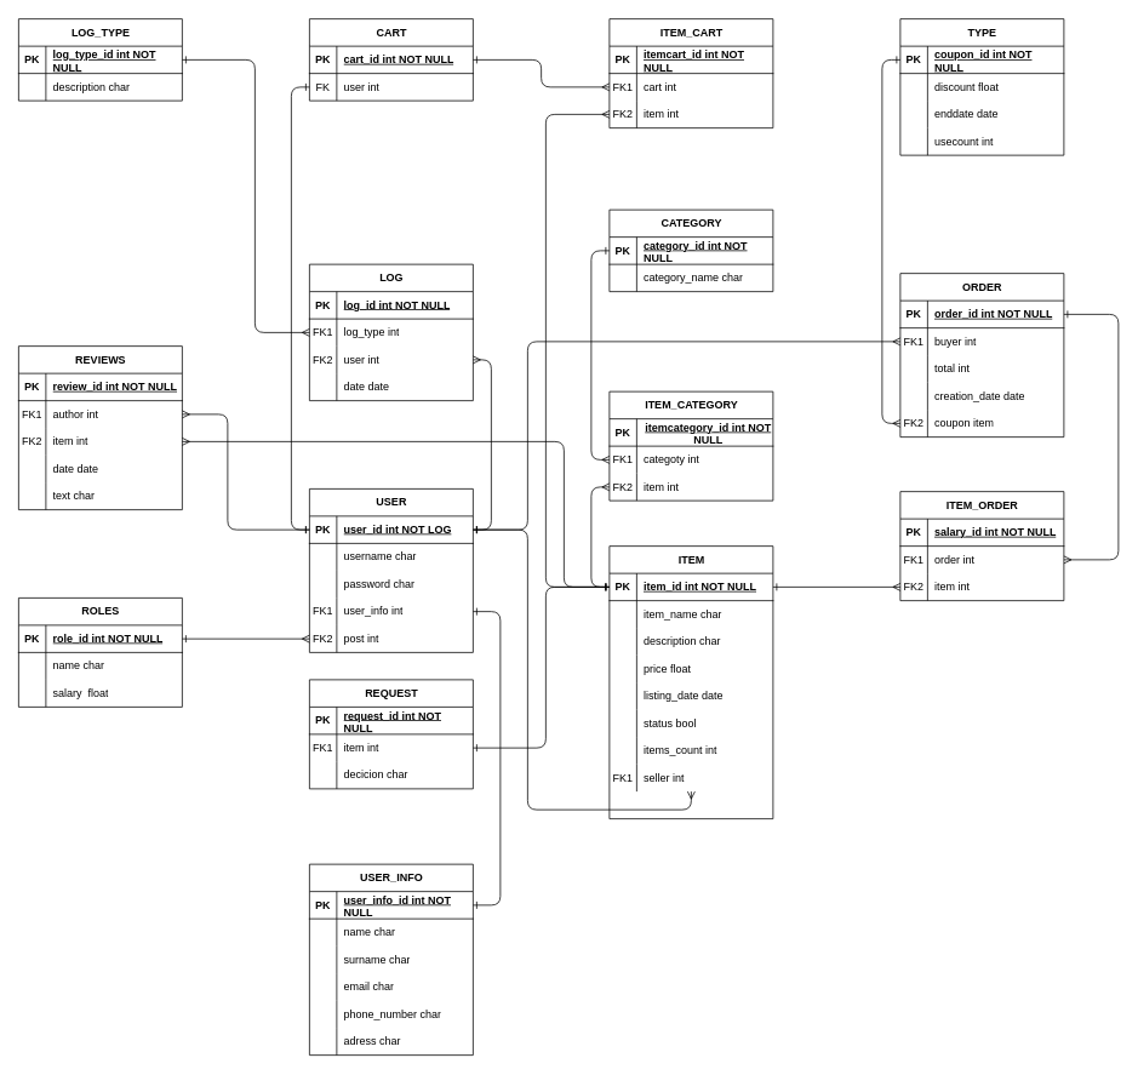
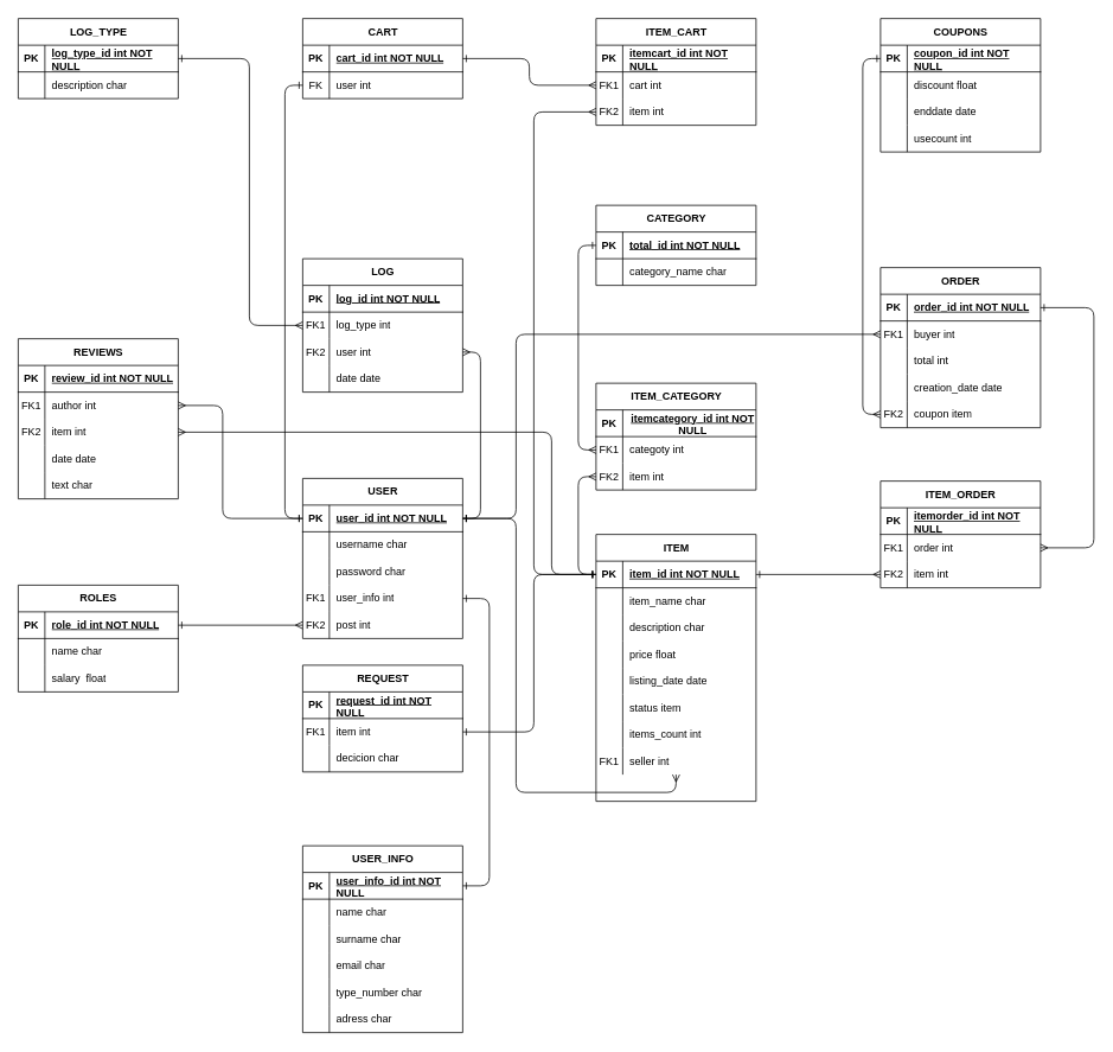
- <mxCell id="124" value="TYPE" style="shape=table;startSize=30;container=1;collapsible=1;childLayout=tableLayout;fixedRows=1;rowLines=0;fontStyle=1;align=center;resizeLast=1;html=1;" parent="1" vertex="1"><mxGeometry x="990" y="20" width="180" height="150" as="geometry" /></mxCell>
+ <mxCell id="124" value="COUPONS" style="shape=table;startSize=30;container=1;collapsible=1;childLayout=tableLayout;fixedRows=1;rowLines=0;fontStyle=1;align=center;resizeLast=1;html=1;" parent="1" vertex="1"><mxGeometry x="990" y="20" width="180" height="150" as="geometry" /></mxCell>
- <mxCell id="69" value="category_id int NOT NULL" style="shape=partialRectangle;connectable=0;fillColor=none;top=0;left=0;bottom=0;right=0;align=left;spacingLeft=6;fontStyle=5;overflow=hidden;whiteSpace=wrap;html=1;" parent="67" vertex="1"><mxGeometry x="30" width="150" height="30" as="geometry"><mxRectangle width="150" height="30" as="alternateBounds" /></mxGeometry></mxCell>
+ <mxCell id="69" value="total_id int NOT NULL" style="shape=partialRectangle;connectable=0;fillColor=none;top=0;left=0;bottom=0;right=0;align=left;spacingLeft=6;fontStyle=5;overflow=hidden;whiteSpace=wrap;html=1;" parent="67" vertex="1"><mxGeometry x="30" width="150" height="30" as="geometry"><mxRectangle width="150" height="30" as="alternateBounds" /></mxGeometry></mxCell>
- <mxCell id="52" value="user_id int NOT LOG" style="shape=partialRectangle;connectable=0;fillColor=none;top=0;left=0;bottom=0;right=0;align=left;spacingLeft=6;fontStyle=5;overflow=hidden;whiteSpace=wrap;html=1;" parent="50" vertex="1"><mxGeometry x="30" width="150" height="30" as="geometry"><mxRectangle width="150" height="30" as="alternateBounds" /></mxGeometry></mxCell>
+ <mxCell id="52" value="user_id int NOT NULL" style="shape=partialRectangle;connectable=0;fillColor=none;top=0;left=0;bottom=0;right=0;align=left;spacingLeft=6;fontStyle=5;overflow=hidden;whiteSpace=wrap;html=1;" parent="50" vertex="1"><mxGeometry x="30" width="150" height="30" as="geometry"><mxRectangle width="150" height="30" as="alternateBounds" /></mxGeometry></mxCell>
- <mxCell id="175" value="salary_id int NOT NULL" style="shape=partialRectangle;connectable=0;fillColor=none;top=0;left=0;bottom=0;right=0;align=left;spacingLeft=6;fontStyle=5;overflow=hidden;whiteSpace=wrap;html=1;" parent="173" vertex="1"><mxGeometry x="30" width="150" height="30" as="geometry"><mxRectangle width="150" height="30" as="alternateBounds" /></mxGeometry></mxCell>
+ <mxCell id="175" value="itemorder_id int NOT NULL" style="shape=partialRectangle;connectable=0;fillColor=none;top=0;left=0;bottom=0;right=0;align=left;spacingLeft=6;fontStyle=5;overflow=hidden;whiteSpace=wrap;html=1;" parent="173" vertex="1"><mxGeometry x="30" width="150" height="30" as="geometry"><mxRectangle width="150" height="30" as="alternateBounds" /></mxGeometry></mxCell>
- <mxCell id="91" value="status bool" style="shape=partialRectangle;connectable=0;fillColor=none;top=0;left=0;bottom=0;right=0;align=left;spacingLeft=6;overflow=hidden;whiteSpace=wrap;html=1;" parent="89" vertex="1"><mxGeometry x="30" width="150" height="30" as="geometry"><mxRectangle width="150" height="30" as="alternateBounds" /></mxGeometry></mxCell>
+ <mxCell id="91" value="status item" style="shape=partialRectangle;connectable=0;fillColor=none;top=0;left=0;bottom=0;right=0;align=left;spacingLeft=6;overflow=hidden;whiteSpace=wrap;html=1;" parent="89" vertex="1"><mxGeometry x="30" width="150" height="30" as="geometry"><mxRectangle width="150" height="30" as="alternateBounds" /></mxGeometry></mxCell>
- <mxCell id="45" value="phone_number char" style="shape=partialRectangle;connectable=0;fillColor=none;top=0;left=0;bottom=0;right=0;align=left;spacingLeft=6;overflow=hidden;whiteSpace=wrap;html=1;" parent="43" vertex="1"><mxGeometry x="30" width="150" height="30" as="geometry"><mxRectangle width="150" height="30" as="alternateBounds" /></mxGeometry></mxCell>
+ <mxCell id="45" value="type_number char" style="shape=partialRectangle;connectable=0;fillColor=none;top=0;left=0;bottom=0;right=0;align=left;spacingLeft=6;overflow=hidden;whiteSpace=wrap;html=1;" parent="43" vertex="1"><mxGeometry x="30" width="150" height="30" as="geometry"><mxRectangle width="150" height="30" as="alternateBounds" /></mxGeometry></mxCell>
